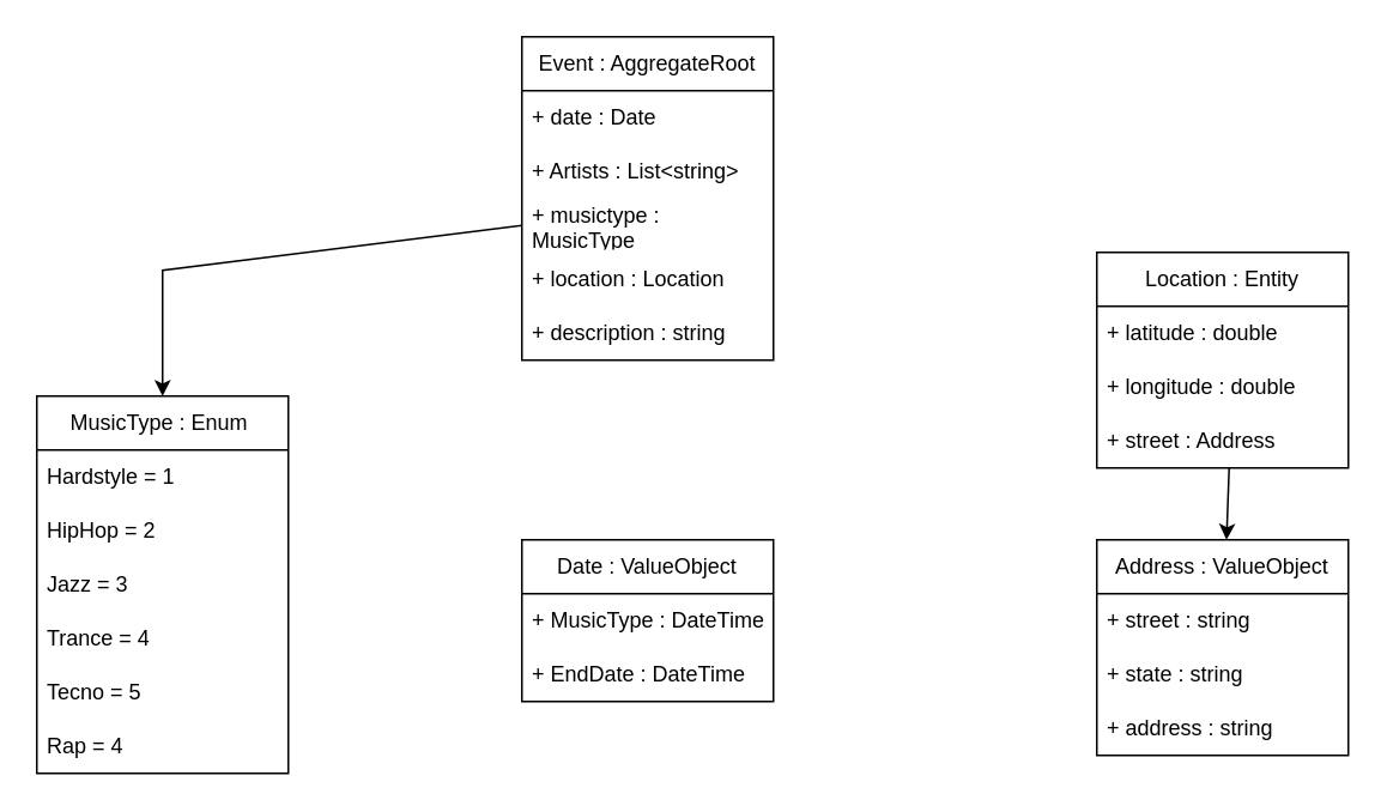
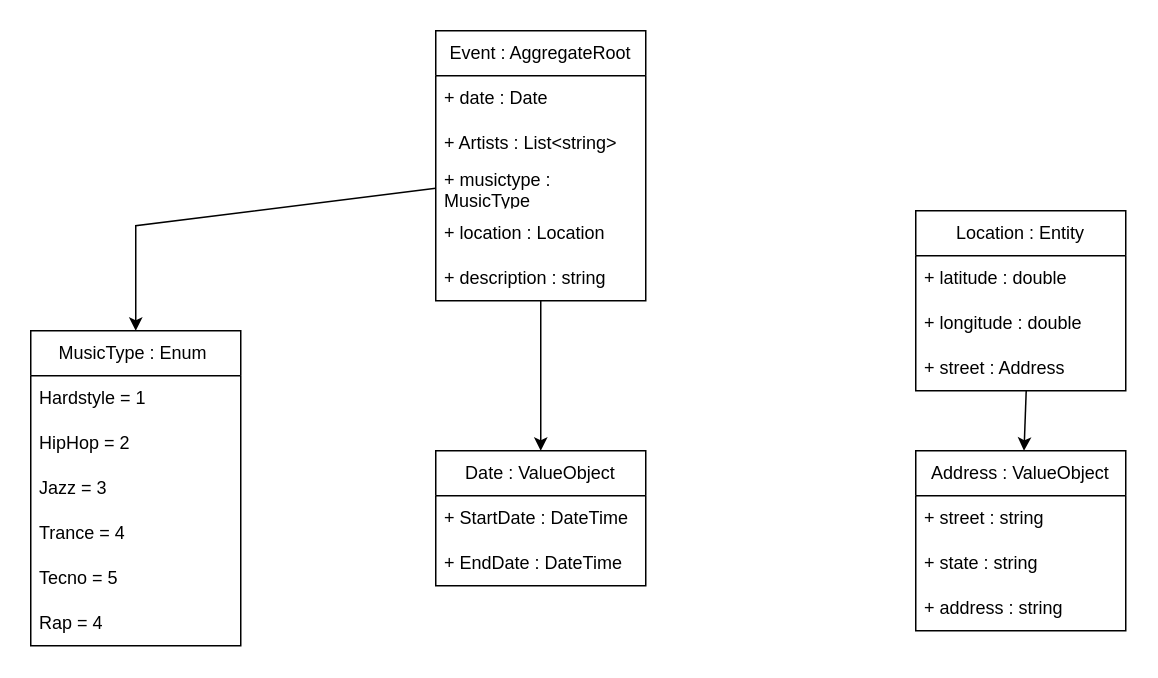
+ <mxCell id="28" value="" style="endArrow=classic;html=1;rounded=0;entryX=0.5;entryY=0;entryDx=0;entryDy=0;" edge="1" parent="1" source="7" target="25"><mxGeometry width="50" height="50" relative="1" as="geometry"><mxPoint x="350" y="290" as="sourcePoint" /><mxPoint x="400" y="240" as="targetPoint" /></mxGeometry></mxCell>
- <mxCell id="26" value="+ MusicType : DateTime" style="text;strokeColor=none;fillColor=none;align=left;verticalAlign=middle;spacingLeft=4;spacingRight=4;overflow=hidden;points=[[0,0.5],[1,0.5]];portConstraint=eastwest;rotatable=0;whiteSpace=wrap;html=1;" vertex="1" parent="25"><mxGeometry y="30" width="140" height="30" as="geometry" /></mxCell>
+ <mxCell id="26" value="+ StartDate : DateTime" style="text;strokeColor=none;fillColor=none;align=left;verticalAlign=middle;spacingLeft=4;spacingRight=4;overflow=hidden;points=[[0,0.5],[1,0.5]];portConstraint=eastwest;rotatable=0;whiteSpace=wrap;html=1;" vertex="1" parent="25"><mxGeometry y="30" width="140" height="30" as="geometry" /></mxCell>
